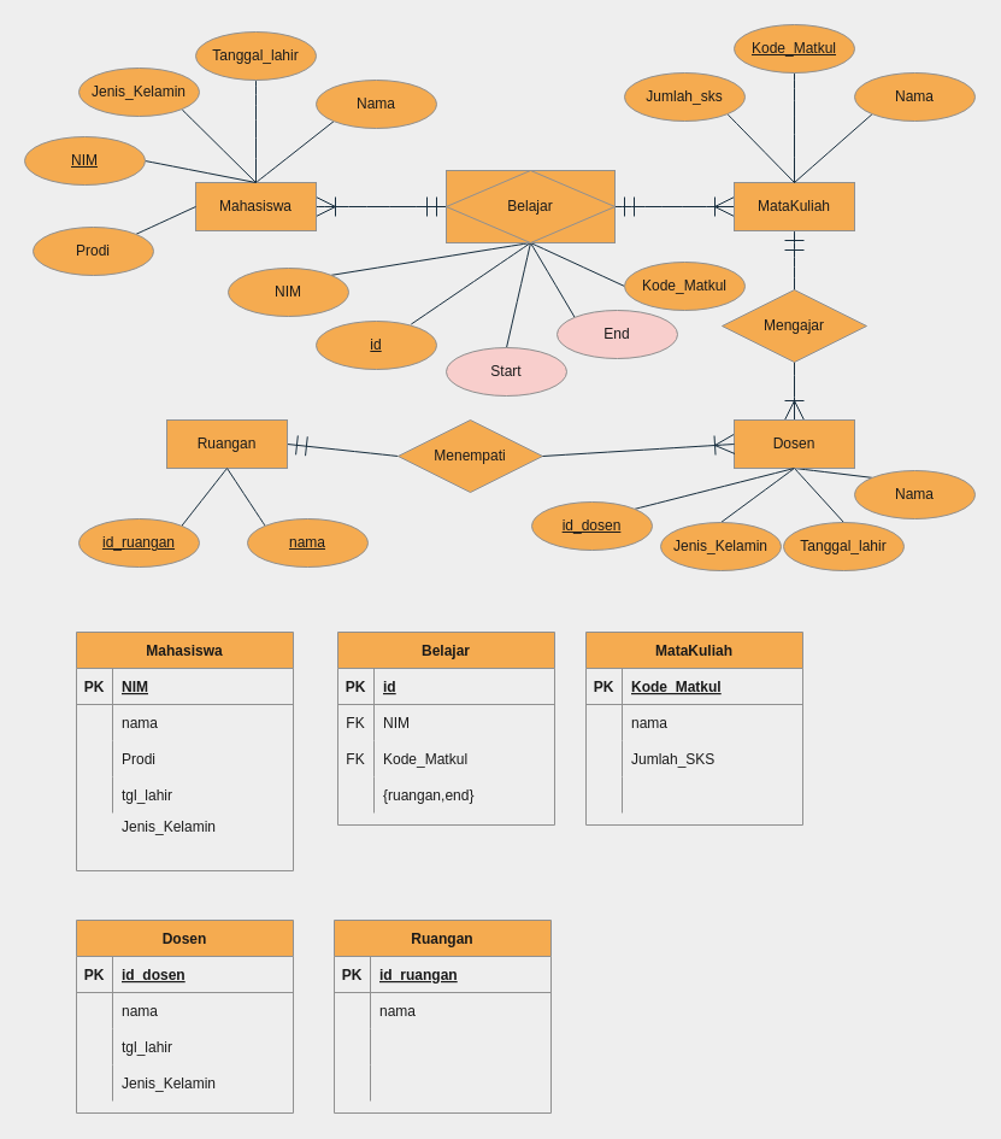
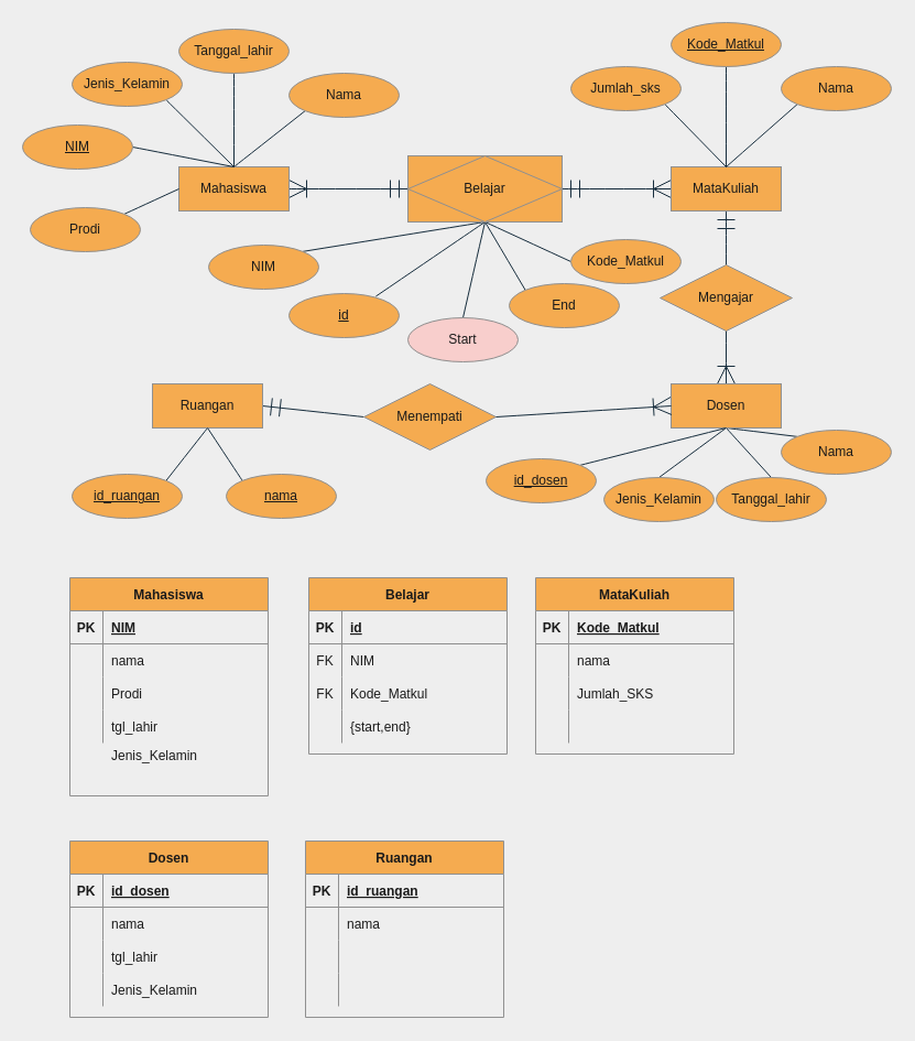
- <mxCell id="30" value="End" style="ellipse;whiteSpace=wrap;html=1;align=center;hachureGap=4;fontColor=#1A1A1A;strokeColor=#909090;fillColor=#f8cecc;" parent="1" vertex="1"><mxGeometry x="462" y="257" width="100" height="40" as="geometry" /></mxCell>
+ <mxCell id="30" value="End" style="ellipse;whiteSpace=wrap;html=1;align=center;hachureGap=4;fontColor=#1A1A1A;strokeColor=#909090;fillColor=#F5AB50;" parent="1" vertex="1"><mxGeometry x="462" y="257" width="100" height="40" as="geometry" /></mxCell>
- <mxCell id="76" value="{ruangan,end}" style="shape=partialRectangle;connectable=0;fillColor=none;top=0;left=0;bottom=0;right=0;align=left;spacingLeft=6;overflow=hidden;hachureGap=4;fontColor=#1A1A1A;strokeColor=#909090;" parent="74" vertex="1"><mxGeometry x="30" width="150" height="30" as="geometry"><mxRectangle width="150" height="30" as="alternateBounds" /></mxGeometry></mxCell>
+ <mxCell id="76" value="{start,end}" style="shape=partialRectangle;connectable=0;fillColor=none;top=0;left=0;bottom=0;right=0;align=left;spacingLeft=6;overflow=hidden;hachureGap=4;fontColor=#1A1A1A;strokeColor=#909090;" parent="74" vertex="1"><mxGeometry x="30" width="150" height="30" as="geometry"><mxRectangle width="150" height="30" as="alternateBounds" /></mxGeometry></mxCell>
